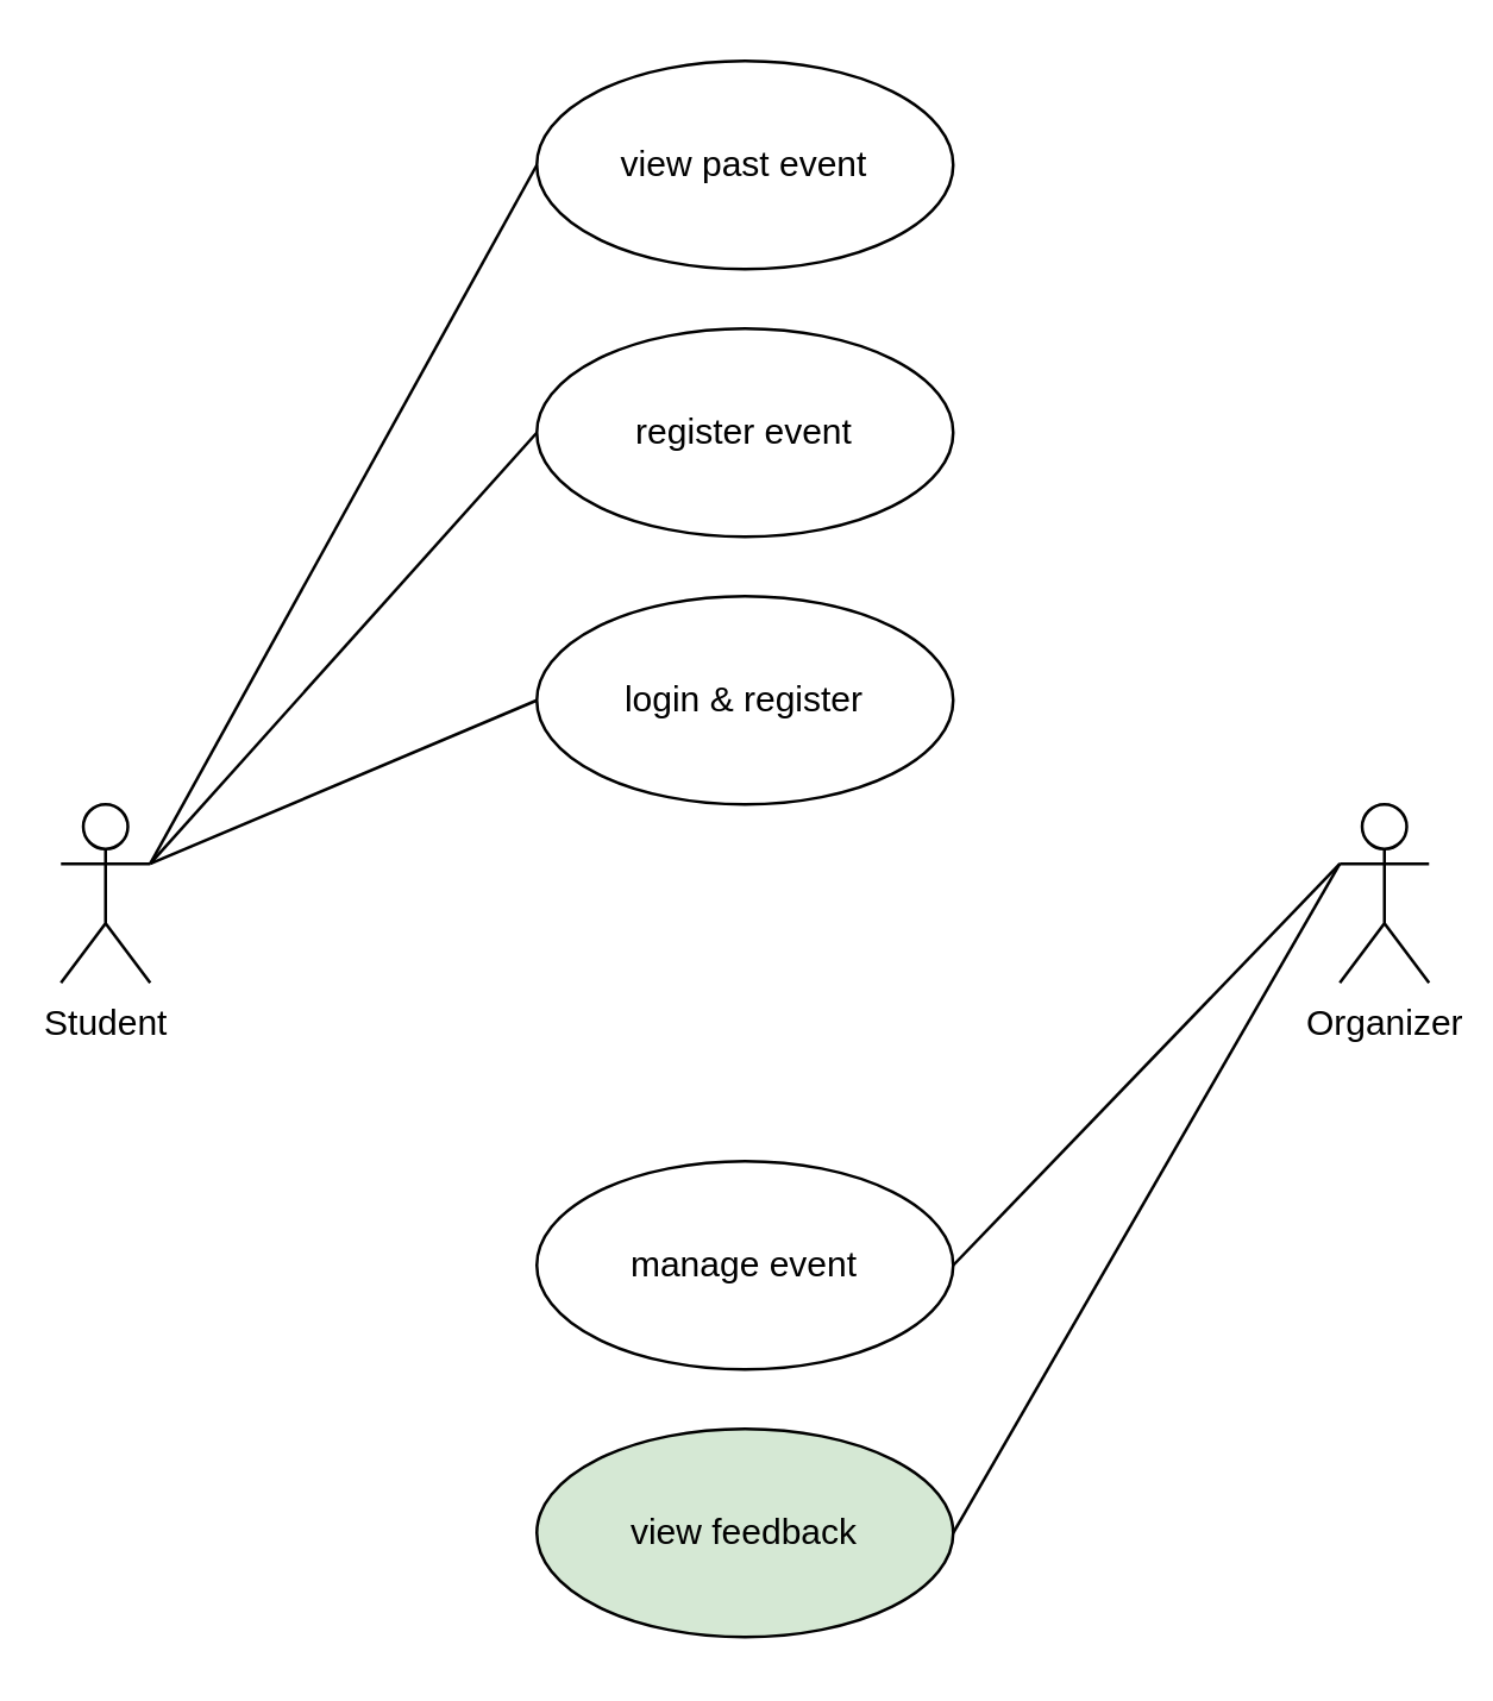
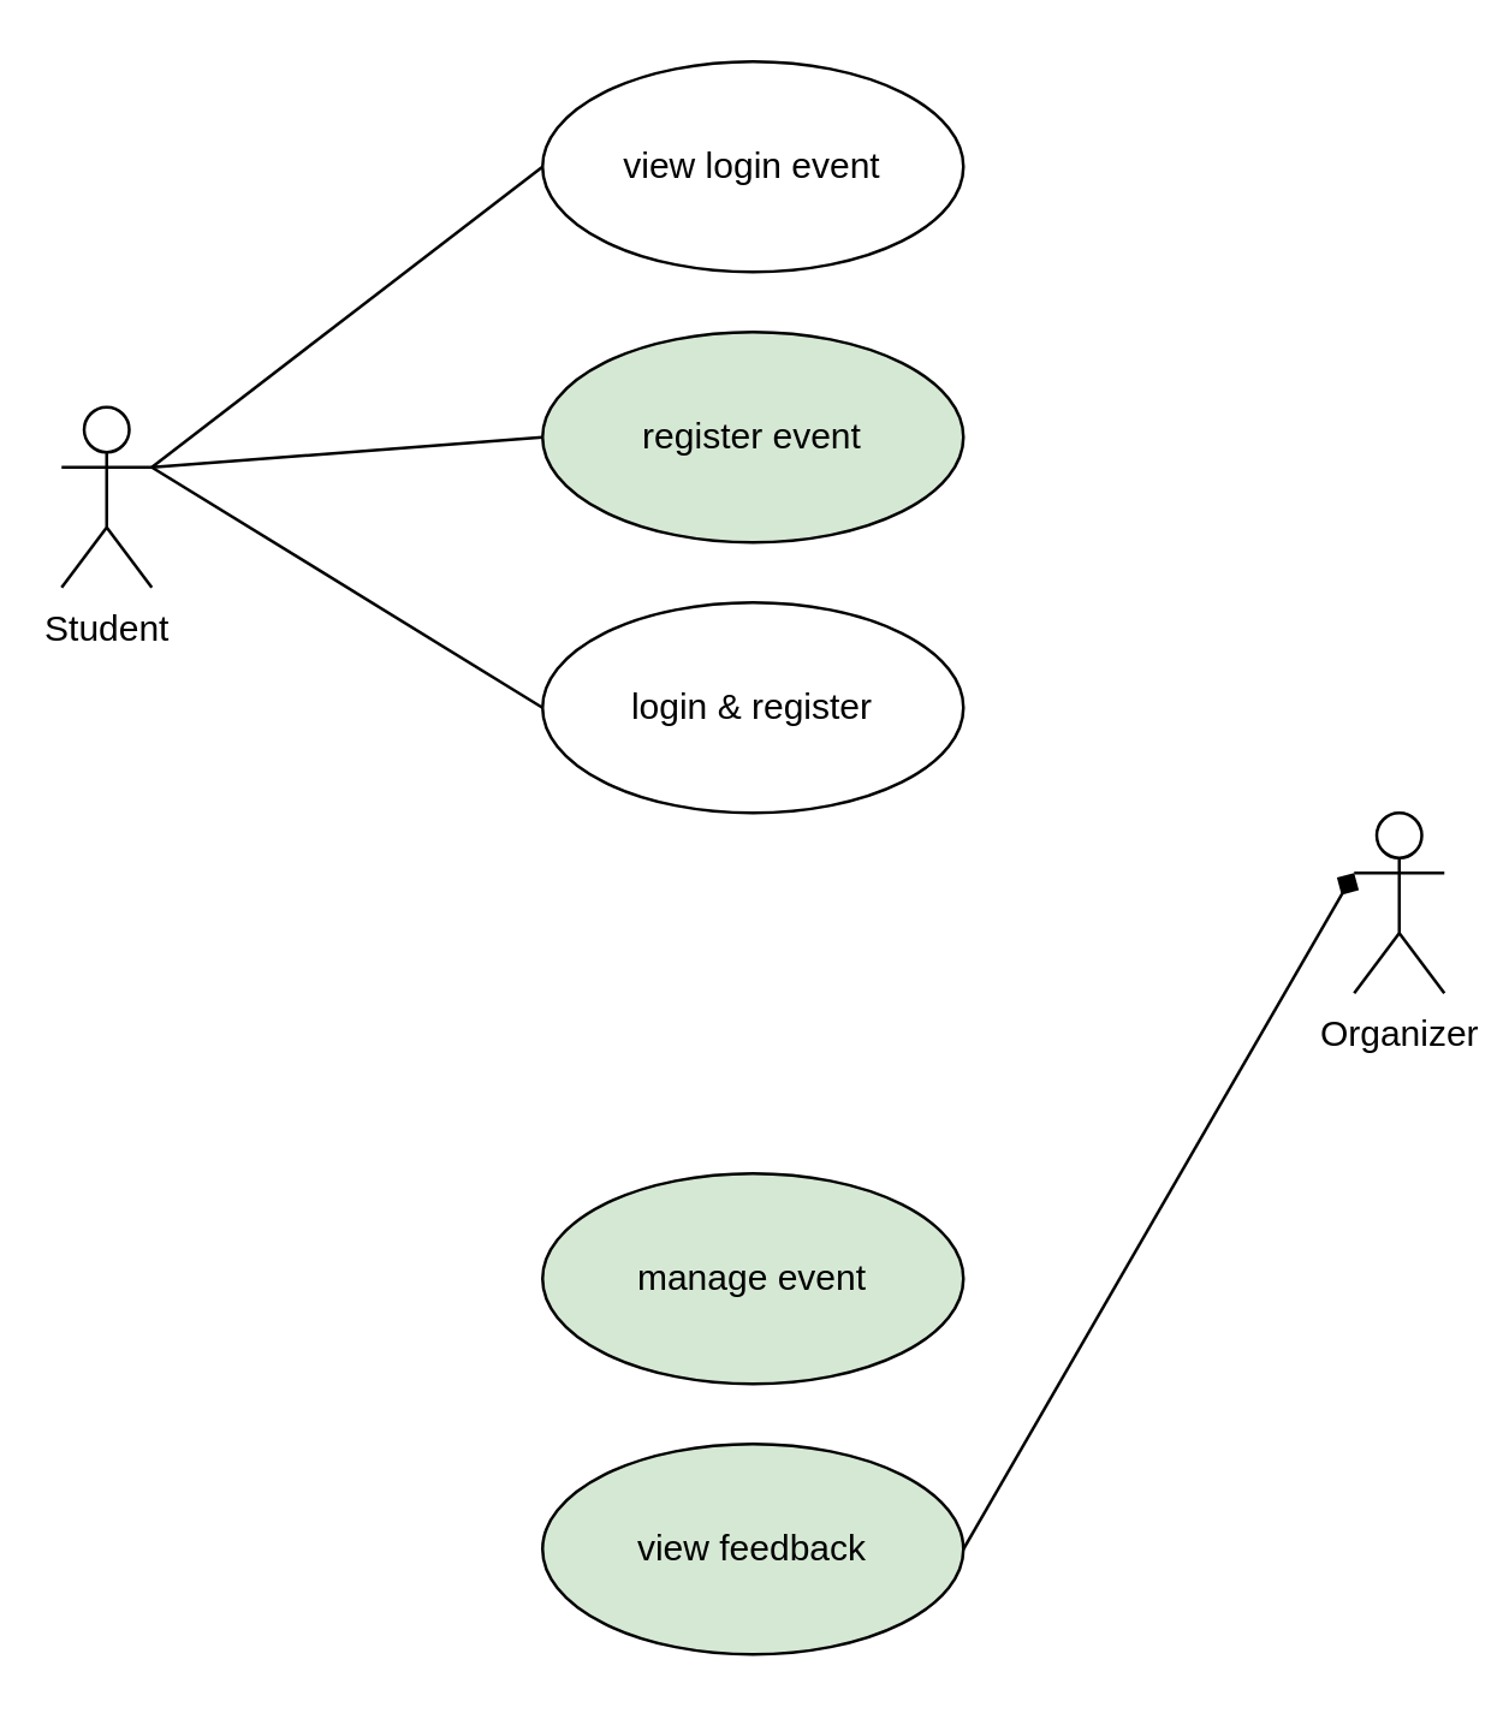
- <mxCell id="12" value="view past event" style="ellipse;whiteSpace=wrap;html=1;" vertex="1" parent="1"><mxGeometry x="180" y="20" width="140" height="70" as="geometry" /></mxCell>
+ <mxCell id="12" value="view login event" style="ellipse;whiteSpace=wrap;html=1;" vertex="1" parent="1"><mxGeometry x="180" y="20" width="140" height="70" as="geometry" /></mxCell>
- <mxCell id="4" value="register event" style="ellipse;whiteSpace=wrap;html=1;" vertex="1" parent="1"><mxGeometry x="180" y="110" width="140" height="70" as="geometry" /></mxCell>
+ <mxCell id="4" value="register event" style="ellipse;whiteSpace=wrap;html=1;fillColor=#d5e8d4;" vertex="1" parent="1"><mxGeometry x="180" y="110" width="140" height="70" as="geometry" /></mxCell>
- <mxCell id="11" value="" style="endArrow=none;html=1;rounded=0;exitX=1;exitY=0.5;exitDx=0;exitDy=0;entryX=0;entryY=0.333;entryDx=0;entryDy=0;entryPerimeter=0;" edge="1" parent="1" source="7" target="3"><mxGeometry width="50" height="50" relative="1" as="geometry"><mxPoint x="340" y="555" as="sourcePoint" /><mxPoint x="470" y="410" as="targetPoint" /></mxGeometry></mxCell>
+ <mxCell id="11" value="" style="endArrow=diamond;html=1;rounded=0;exitX=1;exitY=0.5;exitDx=0;exitDy=0;entryX=0;entryY=0.333;entryDx=0;entryDy=0;entryPerimeter=0;" edge="1" parent="1" source="7" target="3"><mxGeometry width="50" height="50" relative="1" as="geometry"><mxPoint x="340" y="555" as="sourcePoint" /><mxPoint x="470" y="410" as="targetPoint" /></mxGeometry></mxCell>
- <mxCell id="2" value="Student" style="shape=umlActor;verticalLabelPosition=bottom;verticalAlign=top;html=1;" vertex="1" parent="1"><mxGeometry x="20" y="270" width="30" height="60" as="geometry" /></mxCell>
+ <mxCell id="2" value="Student" style="shape=umlActor;verticalLabelPosition=bottom;verticalAlign=top;html=1;" vertex="1" parent="1"><mxGeometry x="20" y="135" width="30" height="60" as="geometry" /></mxCell>
- <mxCell id="10" value="" style="endArrow=none;html=1;rounded=0;exitX=1;exitY=0.5;exitDx=0;exitDy=0;entryX=0;entryY=0.333;entryDx=0;entryDy=0;entryPerimeter=0;" edge="1" parent="1" source="6" target="3"><mxGeometry width="50" height="50" relative="1" as="geometry"><mxPoint x="370" y="485" as="sourcePoint" /><mxPoint x="500" y="340" as="targetPoint" /></mxGeometry></mxCell>
- <mxCell id="6" value="manage event" style="ellipse;whiteSpace=wrap;html=1;" vertex="1" parent="1"><mxGeometry x="180" y="390" width="140" height="70" as="geometry" /></mxCell>
+ <mxCell id="6" value="manage event" style="ellipse;whiteSpace=wrap;html=1;fillColor=#d5e8d4;" vertex="1" parent="1"><mxGeometry x="180" y="390" width="140" height="70" as="geometry" /></mxCell>
